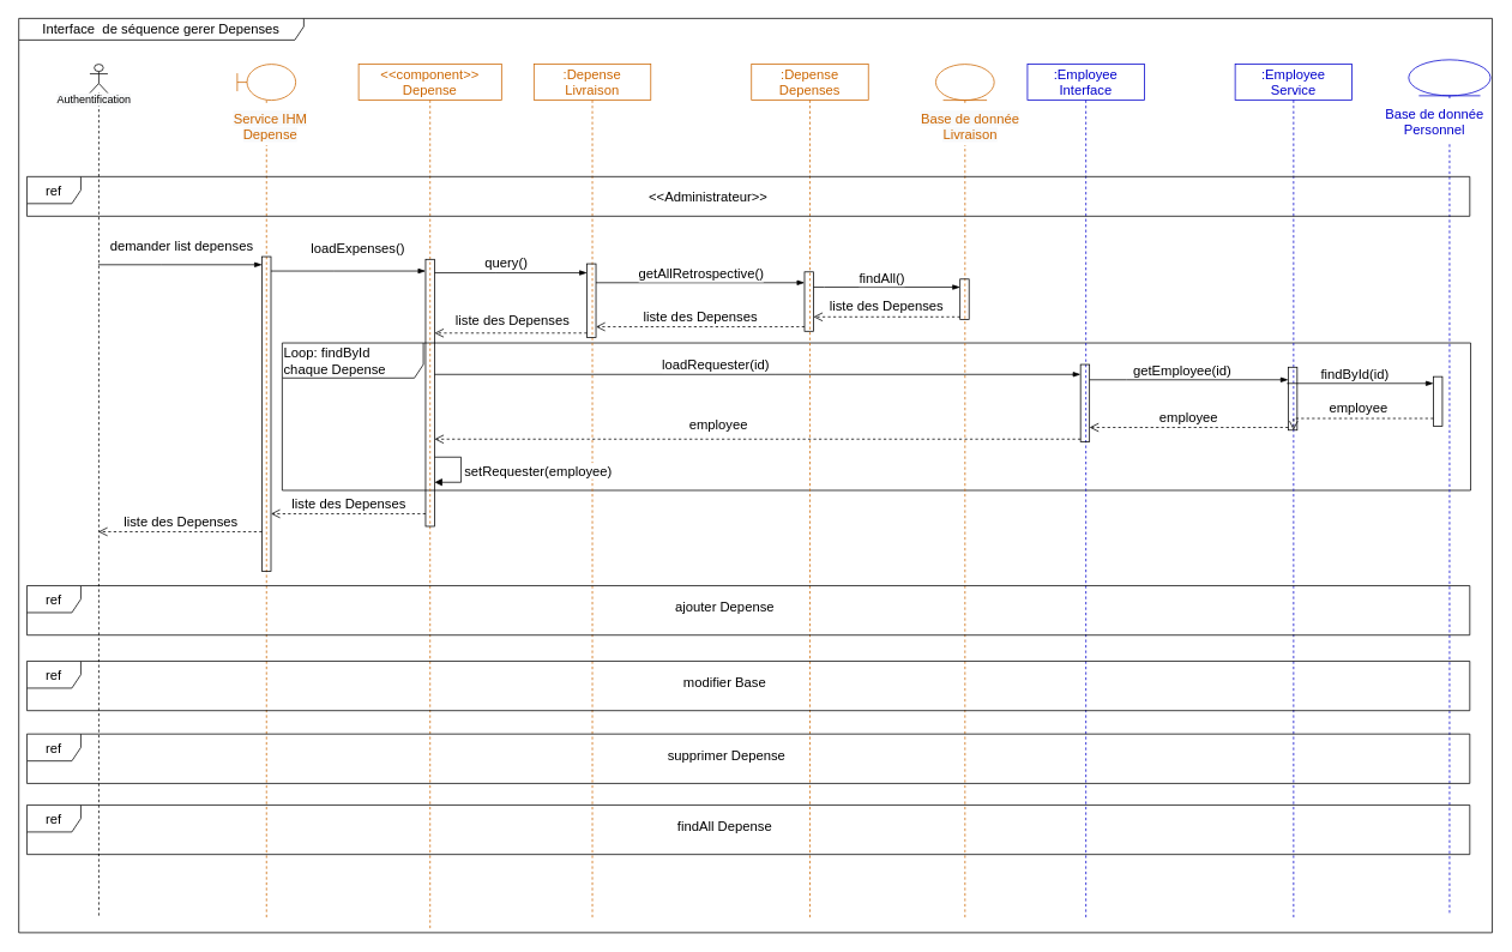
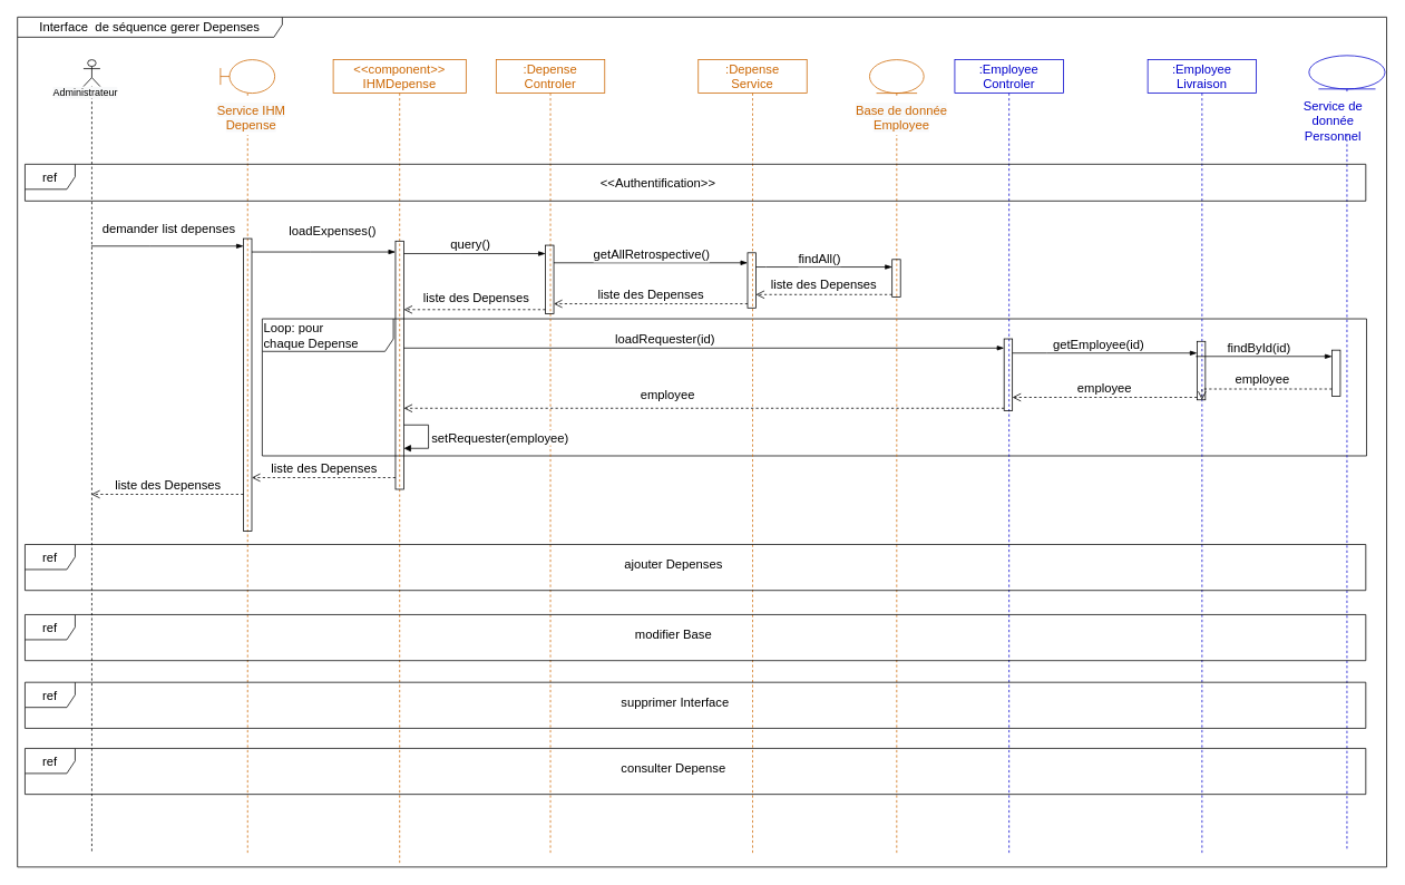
- <mxCell id="44" value="&amp;lt;&amp;lt;component&amp;gt;&amp;gt;&lt;br&gt;Depense" style="shape=umlLifeline;perimeter=lifelinePerimeter;whiteSpace=wrap;html=1;container=1;collapsible=0;recursiveResize=0;outlineConnect=0;rounded=0;shadow=0;glass=0;sketch=0;fillColor=none;fontSize=15;fontColor=#CC6600;strokeColor=#CC6600;" vertex="1" parent="1"><mxGeometry x="398" y="71" width="159" height="961" as="geometry" /></mxCell>
+ <mxCell id="44" value="&amp;lt;&amp;lt;component&amp;gt;&amp;gt;&lt;br&gt;IHMDepense" style="shape=umlLifeline;perimeter=lifelinePerimeter;whiteSpace=wrap;html=1;container=1;collapsible=0;recursiveResize=0;outlineConnect=0;rounded=0;shadow=0;glass=0;sketch=0;fillColor=none;fontSize=15;fontColor=#CC6600;strokeColor=#CC6600;" vertex="1" parent="1"><mxGeometry x="398" y="71" width="159" height="961" as="geometry" /></mxCell>
- <mxCell id="4" value=":Depense&lt;br&gt;Livraison" style="shape=umlLifeline;perimeter=lifelinePerimeter;whiteSpace=wrap;html=1;container=1;collapsible=0;recursiveResize=0;outlineConnect=0;rounded=0;shadow=0;glass=0;sketch=0;fillColor=none;fontSize=15;fontColor=#CC6600;strokeColor=#CC6600;" vertex="1" parent="1"><mxGeometry x="593" y="71" width="130" height="950" as="geometry" /></mxCell>
+ <mxCell id="4" value=":Depense&lt;br&gt;Controler" style="shape=umlLifeline;perimeter=lifelinePerimeter;whiteSpace=wrap;html=1;container=1;collapsible=0;recursiveResize=0;outlineConnect=0;rounded=0;shadow=0;glass=0;sketch=0;fillColor=none;fontSize=15;fontColor=#CC6600;strokeColor=#CC6600;" vertex="1" parent="1"><mxGeometry x="593" y="71" width="130" height="950" as="geometry" /></mxCell>
- <mxCell id="8" value=":Depense&lt;br&gt;Depenses" style="shape=umlLifeline;perimeter=lifelinePerimeter;whiteSpace=wrap;html=1;container=1;collapsible=0;recursiveResize=0;outlineConnect=0;rounded=0;shadow=0;glass=0;sketch=0;fillColor=none;fontSize=15;fontColor=#CC6600;strokeColor=#CC6600;" vertex="1" parent="1"><mxGeometry x="835" y="71" width="130" height="950" as="geometry" /></mxCell>
+ <mxCell id="8" value=":Depense&lt;br&gt;Service" style="shape=umlLifeline;perimeter=lifelinePerimeter;whiteSpace=wrap;html=1;container=1;collapsible=0;recursiveResize=0;outlineConnect=0;rounded=0;shadow=0;glass=0;sketch=0;fillColor=none;fontSize=15;fontColor=#CC6600;strokeColor=#CC6600;" vertex="1" parent="1"><mxGeometry x="835" y="71" width="130" height="950" as="geometry" /></mxCell>
- <mxCell id="16" value=":Employee&lt;br&gt;Interface" style="shape=umlLifeline;perimeter=lifelinePerimeter;whiteSpace=wrap;html=1;container=1;collapsible=0;recursiveResize=0;outlineConnect=0;rounded=0;shadow=0;glass=0;sketch=0;fillColor=none;fontSize=15;strokeColor=#0000CC;fontColor=#0000CC;" vertex="1" parent="1"><mxGeometry x="1142" y="71" width="130" height="950" as="geometry" /></mxCell>
+ <mxCell id="16" value=":Employee&lt;br&gt;Controler" style="shape=umlLifeline;perimeter=lifelinePerimeter;whiteSpace=wrap;html=1;container=1;collapsible=0;recursiveResize=0;outlineConnect=0;rounded=0;shadow=0;glass=0;sketch=0;fillColor=none;fontSize=15;strokeColor=#0000CC;fontColor=#0000CC;" vertex="1" parent="1"><mxGeometry x="1142" y="71" width="130" height="950" as="geometry" /></mxCell>
- <mxCell id="21" value=":Employee&lt;br&gt;Service" style="shape=umlLifeline;perimeter=lifelinePerimeter;whiteSpace=wrap;html=1;container=1;collapsible=0;recursiveResize=0;outlineConnect=0;rounded=0;shadow=0;glass=0;sketch=0;fillColor=none;fontSize=15;strokeColor=#0000CC;fontColor=#0000CC;" vertex="1" parent="1"><mxGeometry x="1373" y="71" width="130" height="950" as="geometry" /></mxCell>
+ <mxCell id="21" value=":Employee&lt;br&gt;Livraison" style="shape=umlLifeline;perimeter=lifelinePerimeter;whiteSpace=wrap;html=1;container=1;collapsible=0;recursiveResize=0;outlineConnect=0;rounded=0;shadow=0;glass=0;sketch=0;fillColor=none;fontSize=15;strokeColor=#0000CC;fontColor=#0000CC;" vertex="1" parent="1"><mxGeometry x="1373" y="71" width="130" height="950" as="geometry" /></mxCell>
- <mxCell id="7" value="&lt;span style=&quot;color: rgb(0, 0, 0); font-family: Helvetica; font-size: 12px; font-style: normal; font-variant-ligatures: normal; font-variant-caps: normal; font-weight: 400; letter-spacing: normal; orphans: 2; text-align: center; text-indent: 0px; text-transform: none; widows: 2; word-spacing: 0px; -webkit-text-stroke-width: 0px; background-color: rgb(248, 249, 250); text-decoration-thickness: initial; text-decoration-style: initial; text-decoration-color: initial; float: none; display: inline !important;&quot;&gt;Authentification&lt;/span&gt;" style="text;whiteSpace=wrap;html=1;" vertex="1" parent="1"><mxGeometry x="61" y="97" width="105" height="36" as="geometry" /></mxCell>
+ <mxCell id="7" value="&lt;span style=&quot;color: rgb(0, 0, 0); font-family: Helvetica; font-size: 12px; font-style: normal; font-variant-ligatures: normal; font-variant-caps: normal; font-weight: 400; letter-spacing: normal; orphans: 2; text-align: center; text-indent: 0px; text-transform: none; widows: 2; word-spacing: 0px; -webkit-text-stroke-width: 0px; background-color: rgb(248, 249, 250); text-decoration-thickness: initial; text-decoration-style: initial; text-decoration-color: initial; float: none; display: inline !important;&quot;&gt;Administrateur&lt;/span&gt;" style="text;whiteSpace=wrap;html=1;" vertex="1" parent="1"><mxGeometry x="61" y="97" width="105" height="36" as="geometry" /></mxCell>
- <mxCell id="19" value="Base de donnée&lt;br&gt;Personnel" style="text;whiteSpace=wrap;html=1;fontSize=15;align=center;fillColor=default;fontColor=#0000CC;" vertex="1" parent="18"><mxGeometry x="-30" y="45" width="118" height="48" as="geometry" /></mxCell>
+ <mxCell id="19" value="Service de donnée&lt;br&gt;Personnel" style="text;whiteSpace=wrap;html=1;fontSize=15;align=center;fillColor=default;fontColor=#0000CC;" vertex="1" parent="18"><mxGeometry x="-30" y="45" width="118" height="48" as="geometry" /></mxCell>
- <mxCell id="12" value="&lt;span style=&quot;font-family: Helvetica; font-size: 15px; font-style: normal; font-variant-ligatures: normal; font-variant-caps: normal; font-weight: 400; letter-spacing: normal; orphans: 2; text-indent: 0px; text-transform: none; widows: 2; word-spacing: 0px; -webkit-text-stroke-width: 0px; background-color: rgb(248, 249, 250); text-decoration-thickness: initial; text-decoration-style: initial; text-decoration-color: initial; float: none; display: inline !important;&quot;&gt;Base de donnée&lt;br&gt;Livraison&lt;br&gt;&lt;/span&gt;" style="text;whiteSpace=wrap;html=1;fontSize=15;align=center;fillColor=default;fontColor=#CC6600;" vertex="1" parent="10"><mxGeometry x="-21" y="45" width="119" height="45" as="geometry" /></mxCell>
+ <mxCell id="12" value="&lt;span style=&quot;font-family: Helvetica; font-size: 15px; font-style: normal; font-variant-ligatures: normal; font-variant-caps: normal; font-weight: 400; letter-spacing: normal; orphans: 2; text-indent: 0px; text-transform: none; widows: 2; word-spacing: 0px; -webkit-text-stroke-width: 0px; background-color: rgb(248, 249, 250); text-decoration-thickness: initial; text-decoration-style: initial; text-decoration-color: initial; float: none; display: inline !important;&quot;&gt;Base de donnée&lt;br&gt;Employee&lt;br&gt;&lt;/span&gt;" style="text;whiteSpace=wrap;html=1;fontSize=15;align=center;fillColor=default;fontColor=#CC6600;" vertex="1" parent="10"><mxGeometry x="-21" y="45" width="119" height="45" as="geometry" /></mxCell>
- <mxCell id="52" value="&amp;lt;&amp;lt;Administrateur&amp;gt;&amp;gt;" style="text;html=1;strokeColor=none;fillColor=none;align=center;verticalAlign=middle;whiteSpace=wrap;rounded=0;labelBackgroundColor=none;fontSize=15;fontColor=#000000;" vertex="1" parent="1"><mxGeometry x="711" y="203" width="152" height="30" as="geometry" /></mxCell>
+ <mxCell id="52" value="&amp;lt;&amp;lt;Authentification&amp;gt;&amp;gt;" style="text;html=1;strokeColor=none;fillColor=none;align=center;verticalAlign=middle;whiteSpace=wrap;rounded=0;labelBackgroundColor=none;fontSize=15;fontColor=#000000;" vertex="1" parent="1"><mxGeometry x="711" y="203" width="152" height="30" as="geometry" /></mxCell>
- <mxCell id="3" value="Loop: findById &lt;br&gt;chaque&amp;nbsp;&lt;span style=&quot;background-color: initial; text-align: center;&quot;&gt;Depense&lt;/span&gt;" style="shape=umlFrame;whiteSpace=wrap;html=1;rounded=0;shadow=0;glass=0;sketch=0;fontSize=15;fillColor=none;width=157;height=39;align=left;" vertex="1" parent="1"><mxGeometry x="313" y="381" width="1322" height="164" as="geometry" /></mxCell>
+ <mxCell id="3" value="Loop: pour &lt;br&gt;chaque&amp;nbsp;&lt;span style=&quot;background-color: initial; text-align: center;&quot;&gt;Depense&lt;/span&gt;" style="shape=umlFrame;whiteSpace=wrap;html=1;rounded=0;shadow=0;glass=0;sketch=0;fontSize=15;fillColor=none;width=157;height=39;align=left;" vertex="1" parent="1"><mxGeometry x="313" y="381" width="1322" height="164" as="geometry" /></mxCell>
- <mxCell id="54" value="ajouter Depense" style="text;html=1;strokeColor=none;fillColor=none;align=center;verticalAlign=middle;whiteSpace=wrap;rounded=0;labelBackgroundColor=none;fontSize=15;fontColor=#000000;" vertex="1" parent="1"><mxGeometry x="664" y="659" width="283" height="30" as="geometry" /></mxCell>
+ <mxCell id="54" value="ajouter Depenses" style="text;html=1;strokeColor=none;fillColor=none;align=center;verticalAlign=middle;whiteSpace=wrap;rounded=0;labelBackgroundColor=none;fontSize=15;fontColor=#000000;" vertex="1" parent="1"><mxGeometry x="664" y="659" width="283" height="30" as="geometry" /></mxCell>
- <mxCell id="58" value="supprimer Depense" style="text;html=1;strokeColor=none;fillColor=none;align=center;verticalAlign=middle;whiteSpace=wrap;rounded=0;labelBackgroundColor=none;fontSize=15;fontColor=#000000;" vertex="1" parent="1"><mxGeometry x="665.5" y="824" width="283" height="30" as="geometry" /></mxCell>
+ <mxCell id="58" value="supprimer Interface" style="text;html=1;strokeColor=none;fillColor=none;align=center;verticalAlign=middle;whiteSpace=wrap;rounded=0;labelBackgroundColor=none;fontSize=15;fontColor=#000000;" vertex="1" parent="1"><mxGeometry x="665.5" y="824" width="283" height="30" as="geometry" /></mxCell>
- <mxCell id="60" value="findAll Depense" style="text;html=1;strokeColor=none;fillColor=none;align=center;verticalAlign=middle;whiteSpace=wrap;rounded=0;labelBackgroundColor=none;fontSize=15;fontColor=#000000;" vertex="1" parent="1"><mxGeometry x="664" y="903" width="283" height="30" as="geometry" /></mxCell>
+ <mxCell id="60" value="consulter Depense" style="text;html=1;strokeColor=none;fillColor=none;align=center;verticalAlign=middle;whiteSpace=wrap;rounded=0;labelBackgroundColor=none;fontSize=15;fontColor=#000000;" vertex="1" parent="1"><mxGeometry x="664" y="903" width="283" height="30" as="geometry" /></mxCell>
